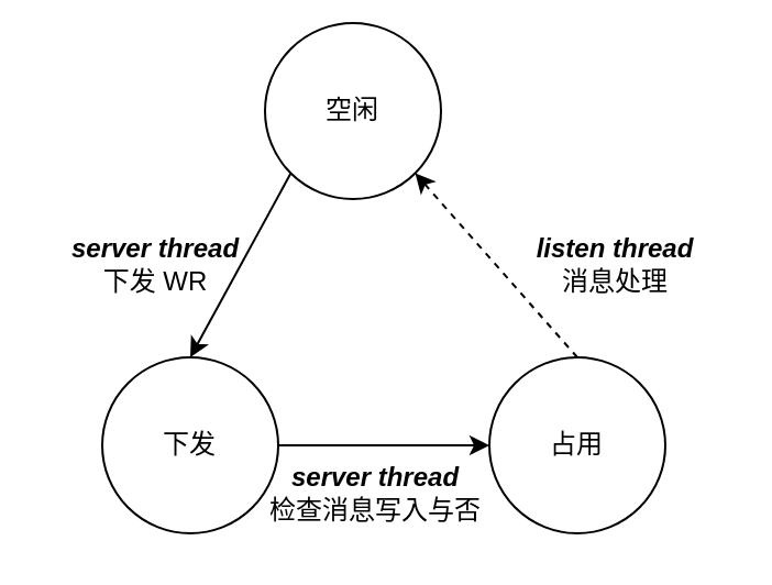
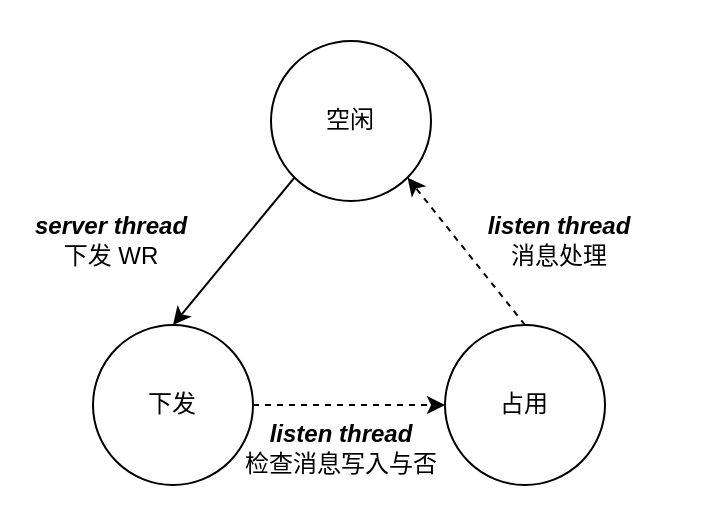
- <mxCell id="2" value="空闲" style="ellipse;whiteSpace=wrap;html=1;aspect=fixed;" vertex="1" parent="1"><mxGeometry x="120" y="10" width="80" height="80" as="geometry" /></mxCell>
+ <mxCell id="2" value="空闲" style="ellipse;whiteSpace=wrap;html=1;aspect=fixed;" vertex="1" parent="1"><mxGeometry x="135" y="20" width="80" height="80" as="geometry" /></mxCell>
- <mxCell id="9" value="&lt;b&gt;&lt;i&gt;server thread&lt;/i&gt;&lt;/b&gt;&lt;div&gt;下发 WR&lt;/div&gt;" style="text;html=1;align=center;verticalAlign=middle;resizable=0;points=[];autosize=1;strokeColor=none;fillColor=none;" vertex="1" parent="1"><mxGeometry x="20" y="100" width="100" height="40" as="geometry" /></mxCell>
+ <mxCell id="9" value="&lt;b&gt;&lt;i&gt;server thread&lt;/i&gt;&lt;/b&gt;&lt;div&gt;下发 WR&lt;/div&gt;" style="text;html=1;align=center;verticalAlign=middle;resizable=0;points=[];autosize=1;strokeColor=none;fillColor=none;" vertex="1" parent="1"><mxGeometry x="5" y="100" width="100" height="40" as="geometry" /></mxCell>
- <mxCell id="3" style="edgeStyle=orthogonalEdgeStyle;rounded=0;orthogonalLoop=1;jettySize=auto;html=1;exitX=1;exitY=0.5;exitDx=0;exitDy=0;entryX=0;entryY=0.5;entryDx=0;entryDy=0;dashed=0;" edge="1" parent="1" source="4" target="5"><mxGeometry relative="1" as="geometry" /></mxCell>
+ <mxCell id="3" style="edgeStyle=orthogonalEdgeStyle;rounded=0;orthogonalLoop=1;jettySize=auto;html=1;exitX=1;exitY=0.5;exitDx=0;exitDy=0;entryX=0;entryY=0.5;entryDx=0;entryDy=0;dashed=1;" edge="1" parent="1" source="4" target="5"><mxGeometry relative="1" as="geometry" /></mxCell>
- <mxCell id="10" value="&lt;b&gt;&lt;i&gt;server thread&lt;/i&gt;&lt;/b&gt;&lt;div&gt;检查消息写入与否&lt;/div&gt;" style="text;html=1;align=center;verticalAlign=middle;resizable=0;points=[];autosize=1;strokeColor=none;fillColor=none;" vertex="1" parent="1"><mxGeometry x="110" y="204" width="120" height="40" as="geometry" /></mxCell>
+ <mxCell id="10" value="&lt;b&gt;&lt;i&gt;listen thread&lt;/i&gt;&lt;/b&gt;&lt;div&gt;检查消息写入与否&lt;/div&gt;" style="text;html=1;align=center;verticalAlign=middle;resizable=0;points=[];autosize=1;strokeColor=none;fillColor=none;" vertex="1" parent="1"><mxGeometry x="110" y="204" width="120" height="40" as="geometry" /></mxCell>
